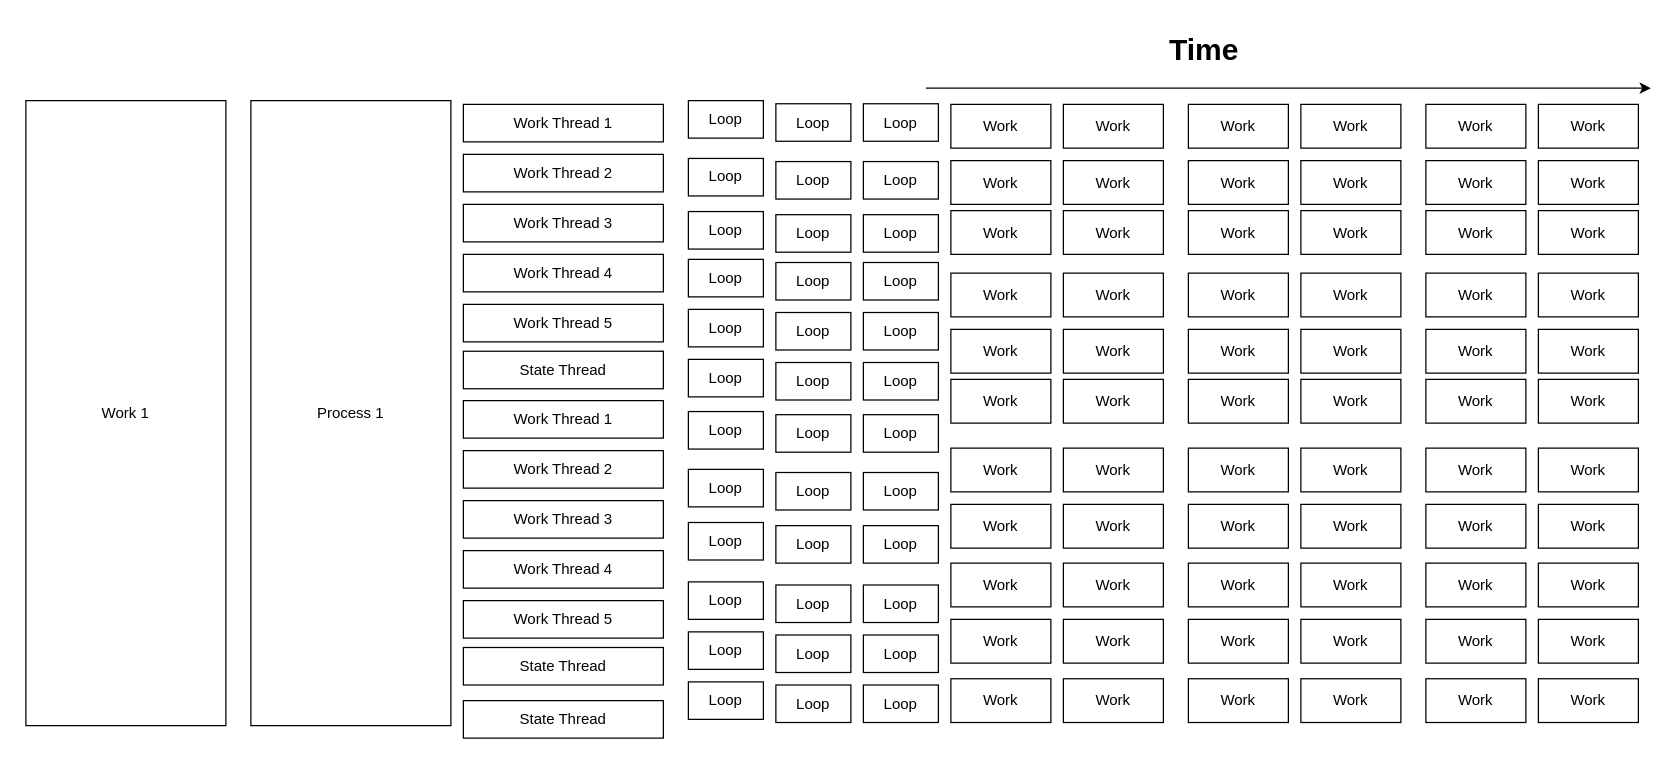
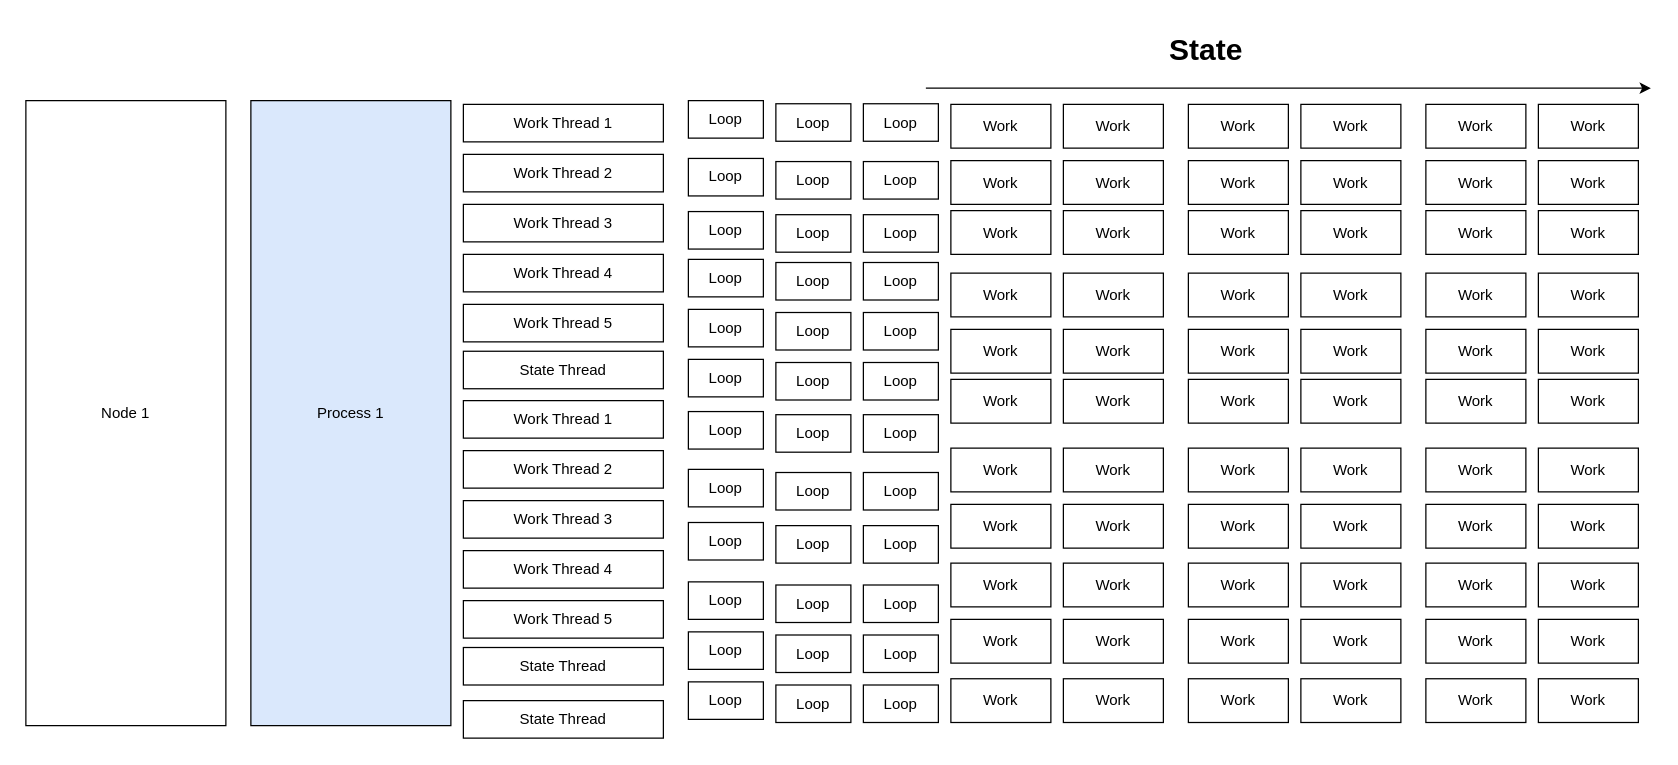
- <mxCell id="56" value="&lt;h1&gt;Time&lt;/h1&gt;" style="text;html=1;strokeColor=none;fillColor=none;spacing=5;spacingTop=-20;whiteSpace=wrap;overflow=hidden;rounded=0;" parent="1" vertex="1"><mxGeometry x="930" y="20" width="190" height="40" as="geometry" /></mxCell>
+ <mxCell id="56" value="&lt;h1&gt;State&lt;/h1&gt;" style="text;html=1;strokeColor=none;fillColor=none;spacing=5;spacingTop=-20;whiteSpace=wrap;overflow=hidden;rounded=0;" parent="1" vertex="1"><mxGeometry x="930" y="20" width="190" height="40" as="geometry" /></mxCell>
- <mxCell id="3" value="Work 1" style="rounded=0;whiteSpace=wrap;html=1;" parent="1" vertex="1"><mxGeometry x="20" y="80" width="160" height="500" as="geometry" /></mxCell>
+ <mxCell id="3" value="Node 1" style="rounded=0;whiteSpace=wrap;html=1;" parent="1" vertex="1"><mxGeometry x="20" y="80" width="160" height="500" as="geometry" /></mxCell>
- <mxCell id="2" value="Process 1" style="rounded=0;whiteSpace=wrap;html=1;" parent="1" vertex="1"><mxGeometry x="200" y="80" width="160" height="500" as="geometry" /></mxCell>
+ <mxCell id="2" value="Process 1" style="rounded=0;whiteSpace=wrap;html=1;fillColor=#dae8fc;" parent="1" vertex="1"><mxGeometry x="200" y="80" width="160" height="500" as="geometry" /></mxCell>
